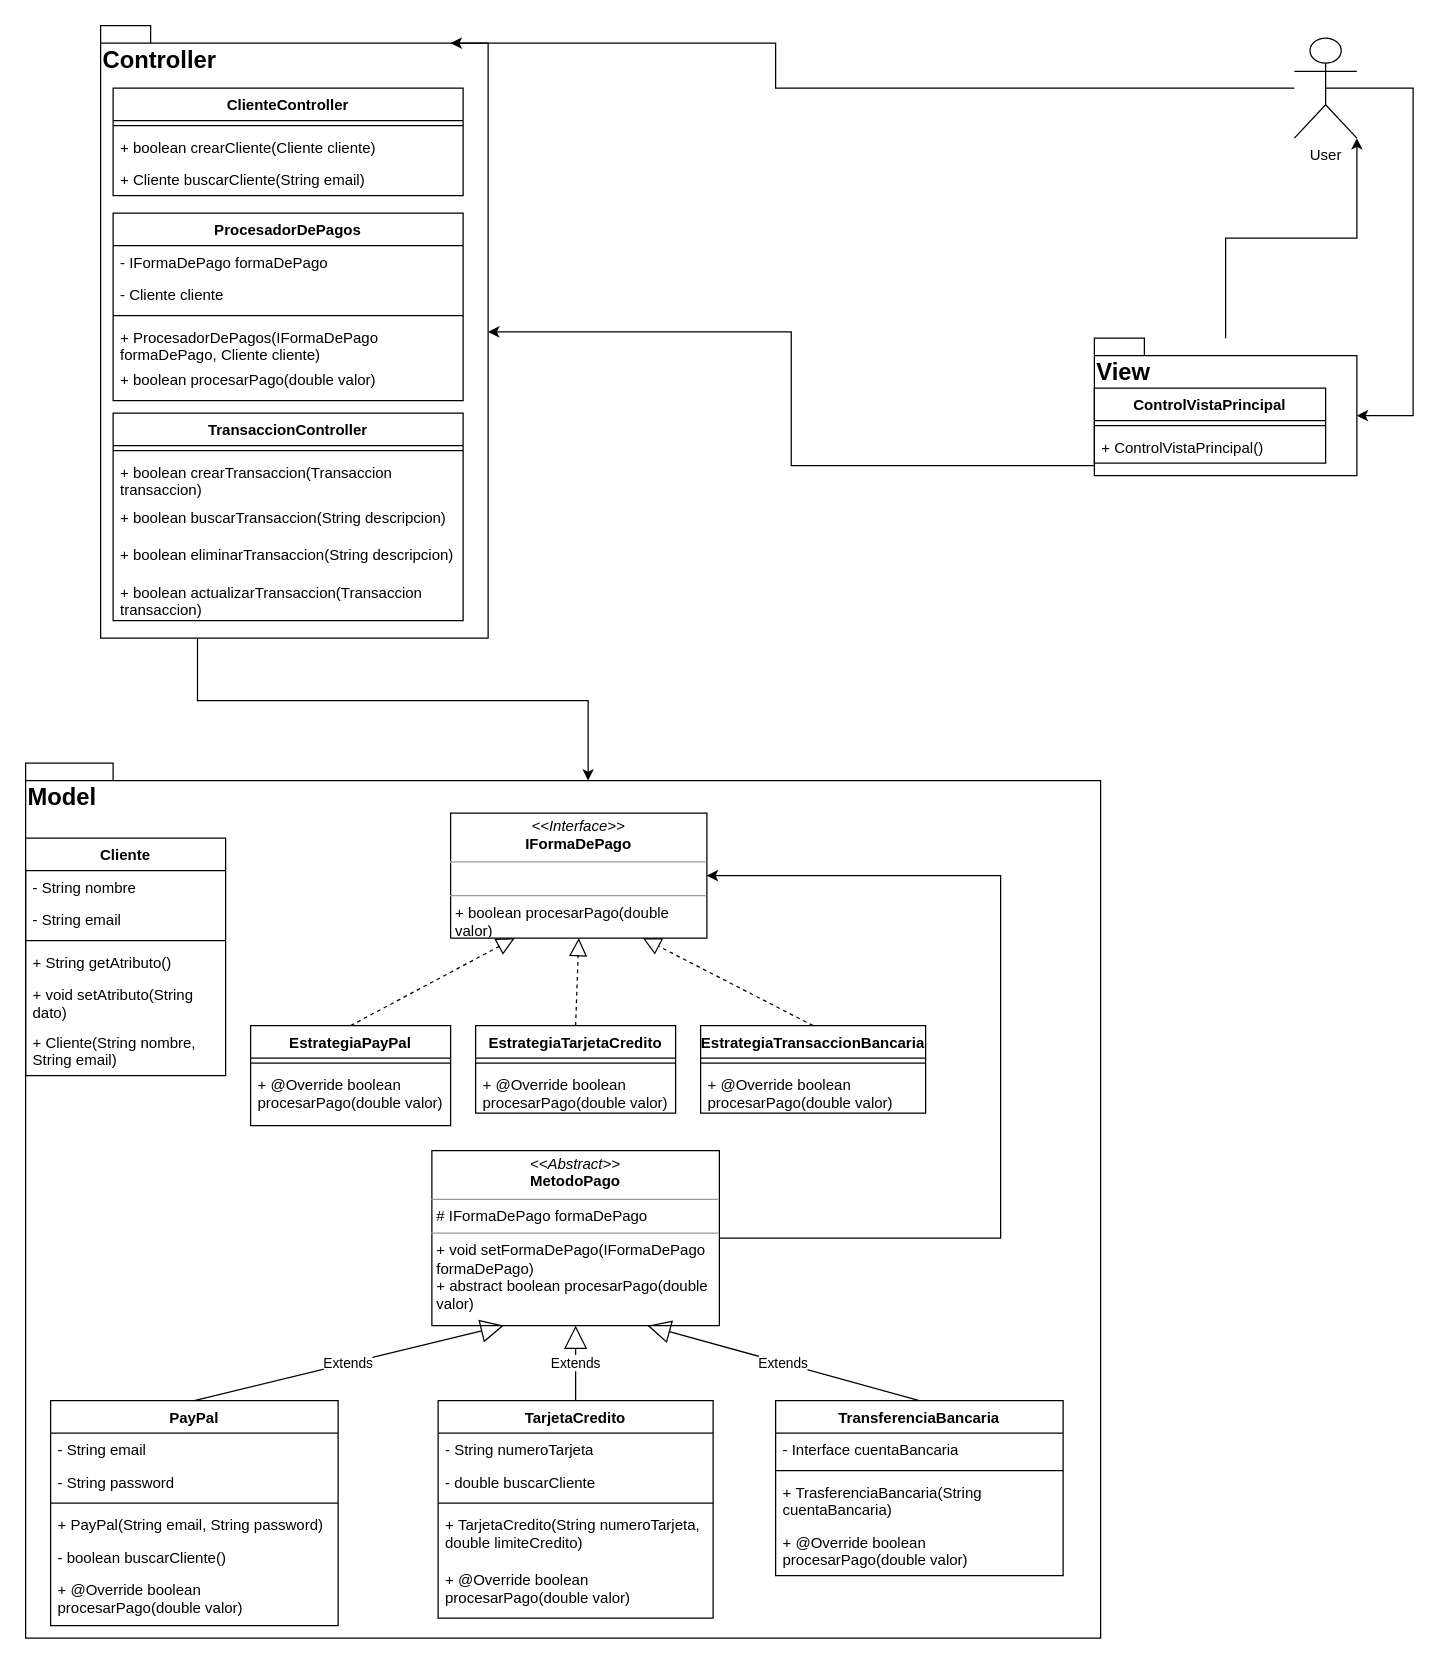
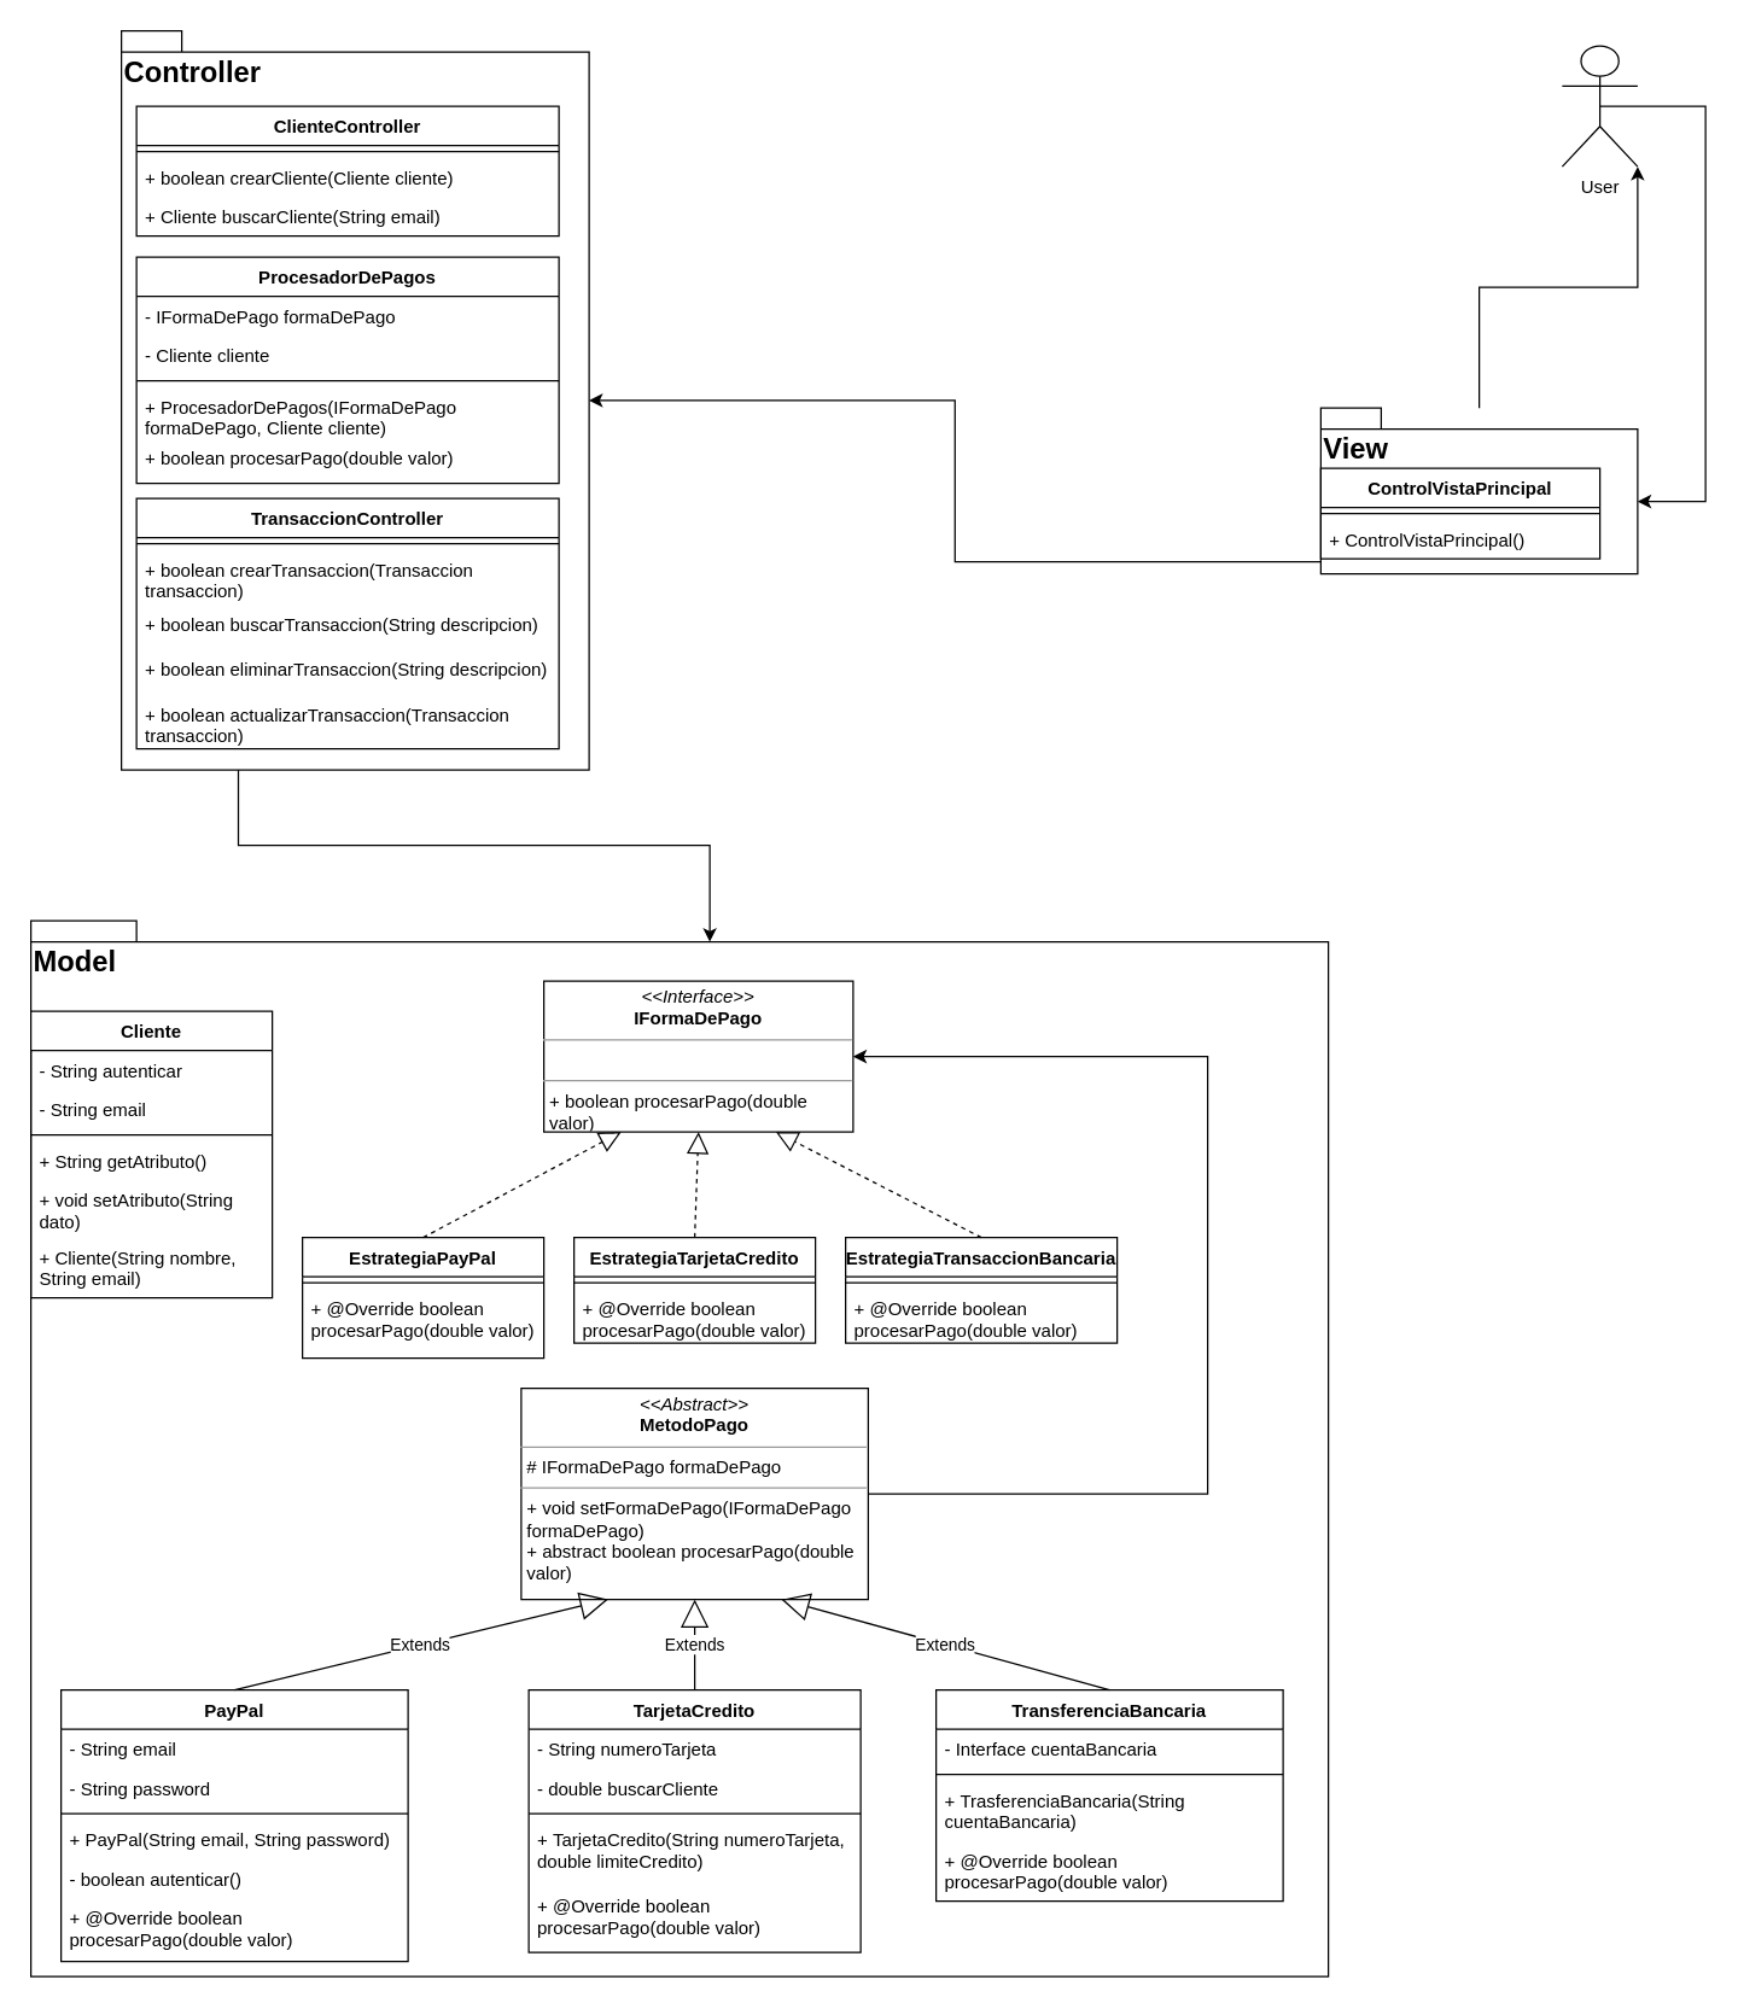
- <mxCell id="6" style="edgeStyle=orthogonalEdgeStyle;rounded=0;orthogonalLoop=1;jettySize=auto;html=1;entryX=0;entryY=0;entryDx=280;entryDy=14;entryPerimeter=0;" edge="1" parent="1" source="5" target="4"><mxGeometry relative="1" as="geometry"><Array as="points"><mxPoint x="620" y="70" /></Array></mxGeometry></mxCell>
- <mxCell id="28" value="-&amp;nbsp;String nombre" style="text;strokeColor=none;fillColor=none;align=left;verticalAlign=top;spacingLeft=4;spacingRight=4;overflow=hidden;rotatable=0;points=[[0,0.5],[1,0.5]];portConstraint=eastwest;whiteSpace=wrap;html=1;" vertex="1" parent="27"><mxGeometry y="26" width="160" height="26" as="geometry" /></mxCell>
+ <mxCell id="28" value="-&amp;nbsp;String autenticar" style="text;strokeColor=none;fillColor=none;align=left;verticalAlign=top;spacingLeft=4;spacingRight=4;overflow=hidden;rotatable=0;points=[[0,0.5],[1,0.5]];portConstraint=eastwest;whiteSpace=wrap;html=1;" vertex="1" parent="27"><mxGeometry y="26" width="160" height="26" as="geometry" /></mxCell>
- <mxCell id="56" value="-&amp;nbsp;boolean buscarCliente()" style="text;strokeColor=none;fillColor=none;align=left;verticalAlign=top;spacingLeft=4;spacingRight=4;overflow=hidden;rotatable=0;points=[[0,0.5],[1,0.5]];portConstraint=eastwest;whiteSpace=wrap;html=1;" vertex="1" parent="51"><mxGeometry y="112" width="230" height="26" as="geometry" /></mxCell>
+ <mxCell id="56" value="-&amp;nbsp;boolean autenticar()" style="text;strokeColor=none;fillColor=none;align=left;verticalAlign=top;spacingLeft=4;spacingRight=4;overflow=hidden;rotatable=0;points=[[0,0.5],[1,0.5]];portConstraint=eastwest;whiteSpace=wrap;html=1;" vertex="1" parent="51"><mxGeometry y="112" width="230" height="26" as="geometry" /></mxCell>
